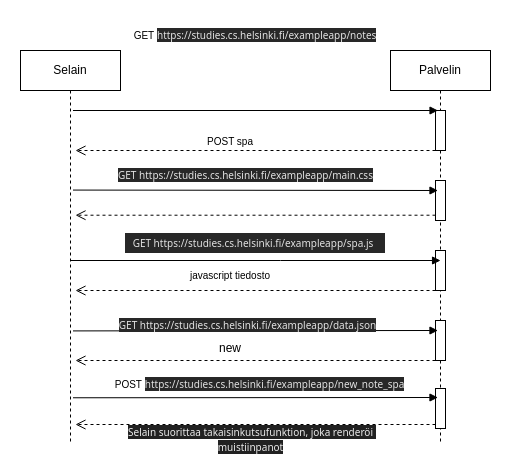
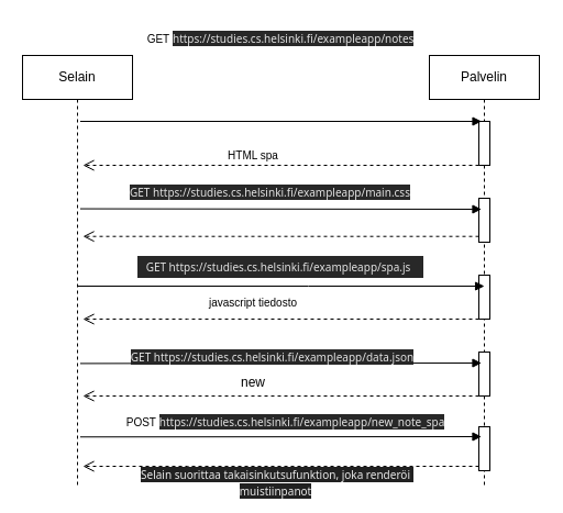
- <mxCell id="23" value="POST spa" style="text;html=1;align=center;verticalAlign=middle;whiteSpace=wrap;rounded=0;fontSize=10;" vertex="1" parent="1"><mxGeometry x="200" y="136" width="60" height="10" as="geometry" /></mxCell>
+ <mxCell id="23" value="HTML spa" style="text;html=1;align=center;verticalAlign=middle;whiteSpace=wrap;rounded=0;fontSize=10;" vertex="1" parent="1"><mxGeometry x="200" y="136" width="60" height="10" as="geometry" /></mxCell>
